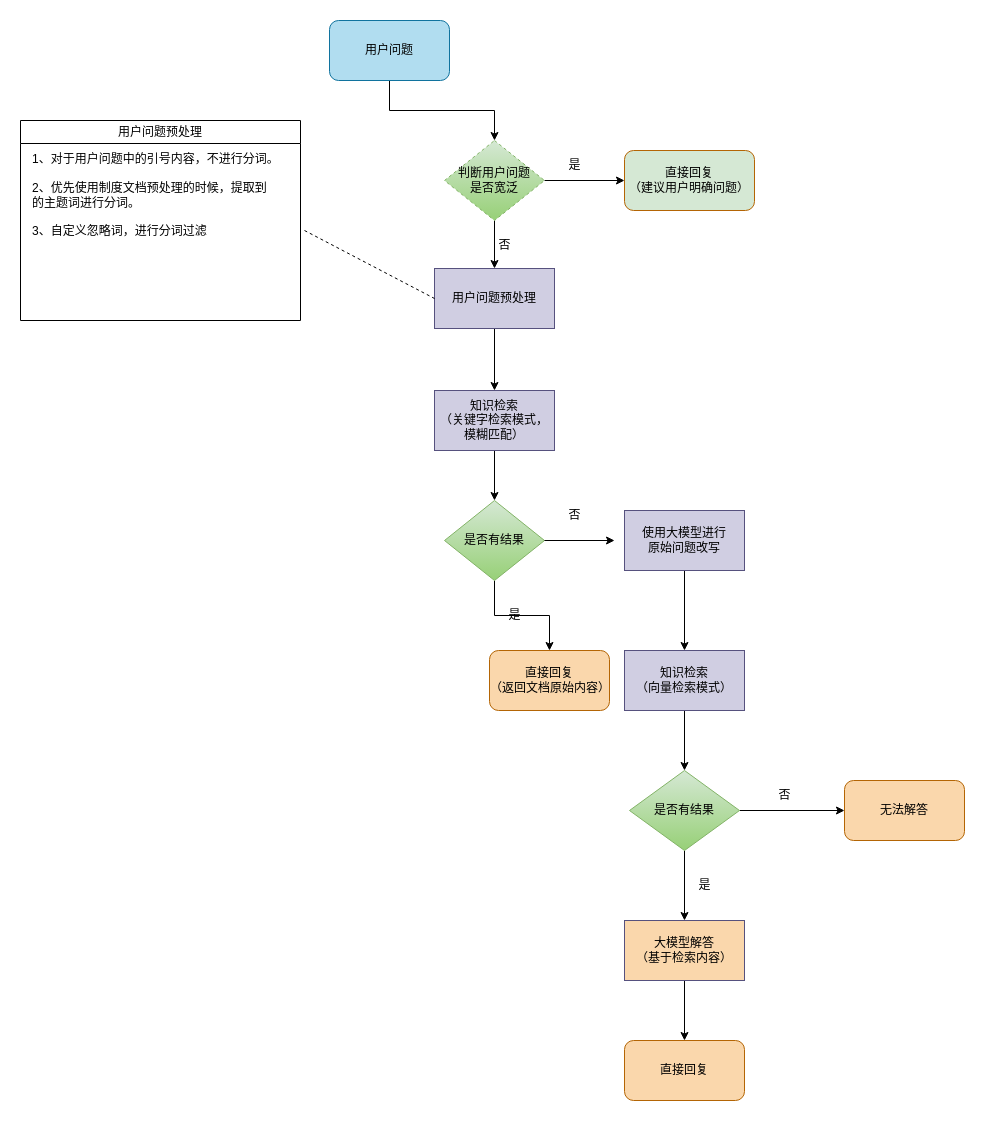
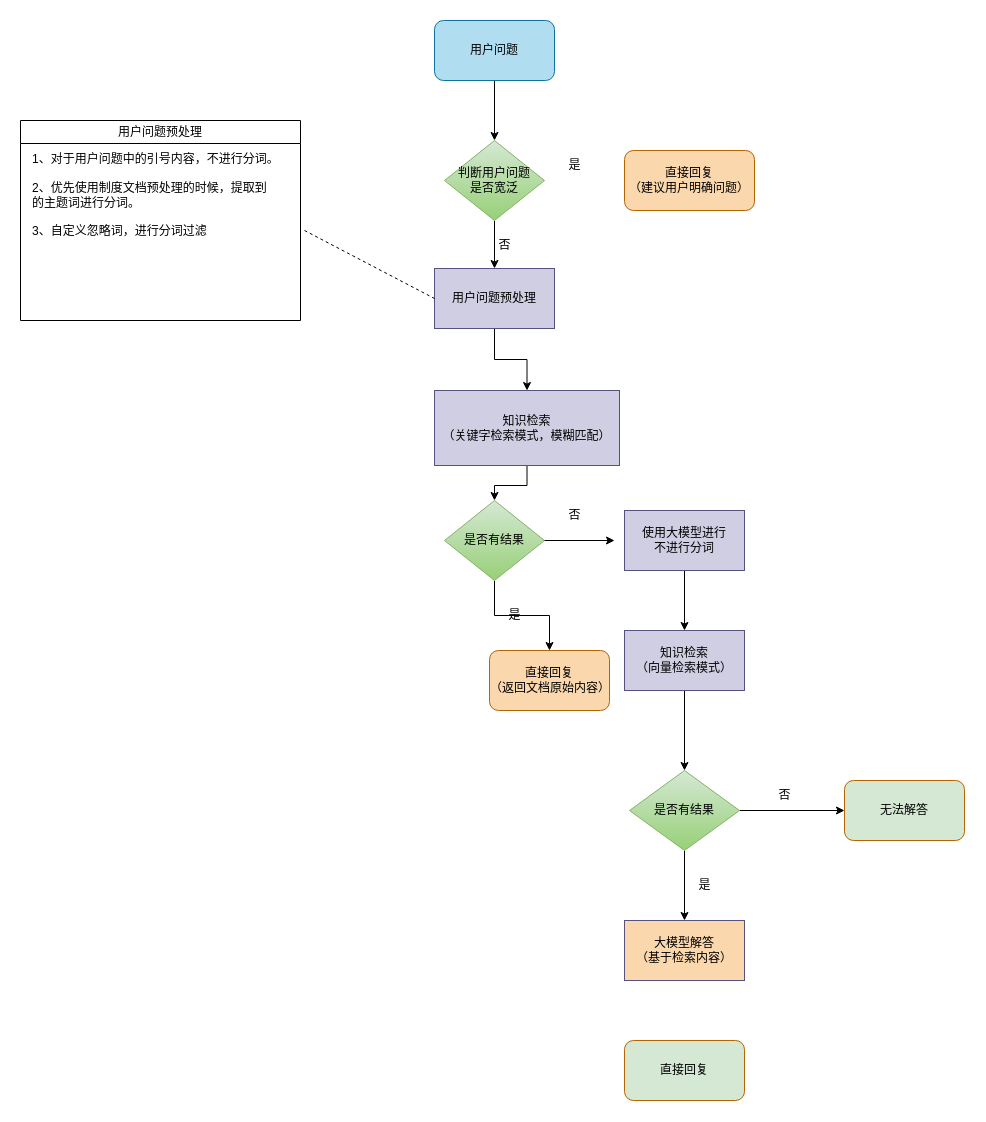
- <mxCell id="5" value="用户问题" style="rounded=1;whiteSpace=wrap;html=1;fillColor=#b1ddf0;strokeColor=#10739e;" vertex="1" parent="1"><mxGeometry x="329" y="20" width="120" height="60" as="geometry" /></mxCell>
+ <mxCell id="5" value="用户问题" style="rounded=1;whiteSpace=wrap;html=1;fillColor=#b1ddf0;strokeColor=#10739e;" vertex="1" parent="1"><mxGeometry x="434" y="20" width="120" height="60" as="geometry" /></mxCell>
- <mxCell id="29" value="判断用户问题&lt;br&gt;是否宽泛" style="rhombus;whiteSpace=wrap;html=1;fillColor=#d5e8d4;gradientColor=#97d077;strokeColor=#82b366;dashed=1;" vertex="1" parent="1"><mxGeometry x="444" y="140" width="100" height="80" as="geometry" /></mxCell>
+ <mxCell id="29" value="判断用户问题&lt;br&gt;是否宽泛" style="rhombus;whiteSpace=wrap;html=1;fillColor=#d5e8d4;gradientColor=#97d077;strokeColor=#82b366;" vertex="1" parent="1"><mxGeometry x="444" y="140" width="100" height="80" as="geometry" /></mxCell>
- <mxCell id="28" value="" style="edgeStyle=orthogonalEdgeStyle;rounded=0;orthogonalLoop=1;jettySize=auto;html=1;" edge="1" parent="1" source="29" target="31"><mxGeometry relative="1" as="geometry" /></mxCell>
- <mxCell id="31" value="直接回复&lt;br&gt;（建议用户明确问题）" style="rounded=1;whiteSpace=wrap;html=1;fillColor=#d5e8d4;strokeColor=#b46504;" vertex="1" parent="1"><mxGeometry x="624" y="150" width="130" height="60" as="geometry" /></mxCell>
+ <mxCell id="31" value="直接回复&lt;br&gt;（建议用户明确问题）" style="rounded=1;whiteSpace=wrap;html=1;fillColor=#fad7ac;strokeColor=#b46504;" vertex="1" parent="1"><mxGeometry x="624" y="150" width="130" height="60" as="geometry" /></mxCell>
- <mxCell id="7" value="知识检索&lt;br&gt;（关键字检索模式，模糊匹配）" style="rounded=0;whiteSpace=wrap;html=1;fillColor=#d0cee2;strokeColor=#56517e;" vertex="1" parent="1"><mxGeometry x="434" y="390" width="120" height="60" as="geometry" /></mxCell>
+ <mxCell id="7" value="知识检索&lt;br&gt;（关键字检索模式，模糊匹配）" style="rounded=0;whiteSpace=wrap;html=1;fillColor=#d0cee2;strokeColor=#56517e;" vertex="1" parent="1"><mxGeometry x="434" y="390" width="185" height="75" as="geometry" /></mxCell>
- <mxCell id="11" value="使用大模型进行&lt;br&gt;原始问题改写" style="rounded=0;whiteSpace=wrap;html=1;fillColor=#d0cee2;strokeColor=#56517e;" vertex="1" parent="1"><mxGeometry x="624" y="510" width="120" height="60" as="geometry" /></mxCell>
+ <mxCell id="11" value="使用大模型进行&lt;br&gt;不进行分词" style="rounded=0;whiteSpace=wrap;html=1;fillColor=#d0cee2;strokeColor=#56517e;" vertex="1" parent="1"><mxGeometry x="624" y="510" width="120" height="60" as="geometry" /></mxCell>
- <mxCell id="17" value="知识检索&lt;br&gt;（向量检索模式）" style="rounded=0;whiteSpace=wrap;html=1;fillColor=#d0cee2;strokeColor=#56517e;" vertex="1" parent="1"><mxGeometry x="624" y="650" width="120" height="60" as="geometry" /></mxCell>
+ <mxCell id="17" value="知识检索&lt;br&gt;（向量检索模式）" style="rounded=0;whiteSpace=wrap;html=1;fillColor=#d0cee2;strokeColor=#56517e;" vertex="1" parent="1"><mxGeometry x="624" y="630" width="120" height="60" as="geometry" /></mxCell>
- <mxCell id="23" value="无法解答" style="rounded=1;whiteSpace=wrap;html=1;fillColor=#fad7ac;strokeColor=#b46504;" vertex="1" parent="1"><mxGeometry x="844" y="780" width="120" height="60" as="geometry" /></mxCell>
+ <mxCell id="23" value="无法解答" style="rounded=1;whiteSpace=wrap;html=1;fillColor=#d5e8d4;strokeColor=#b46504;" vertex="1" parent="1"><mxGeometry x="844" y="780" width="120" height="60" as="geometry" /></mxCell>
- <mxCell id="21" value="" style="edgeStyle=orthogonalEdgeStyle;rounded=0;orthogonalLoop=1;jettySize=auto;html=1;" edge="1" parent="1" source="22" target="26"><mxGeometry relative="1" as="geometry" /></mxCell>
- <mxCell id="26" value="直接回复" style="rounded=1;whiteSpace=wrap;html=1;fillColor=#fad7ac;strokeColor=#b46504;" vertex="1" parent="1"><mxGeometry x="624" y="1040" width="120" height="60" as="geometry" /></mxCell>
+ <mxCell id="26" value="直接回复" style="rounded=1;whiteSpace=wrap;html=1;fillColor=#d5e8d4;strokeColor=#b46504;" vertex="1" parent="1"><mxGeometry x="624" y="1040" width="120" height="60" as="geometry" /></mxCell>
